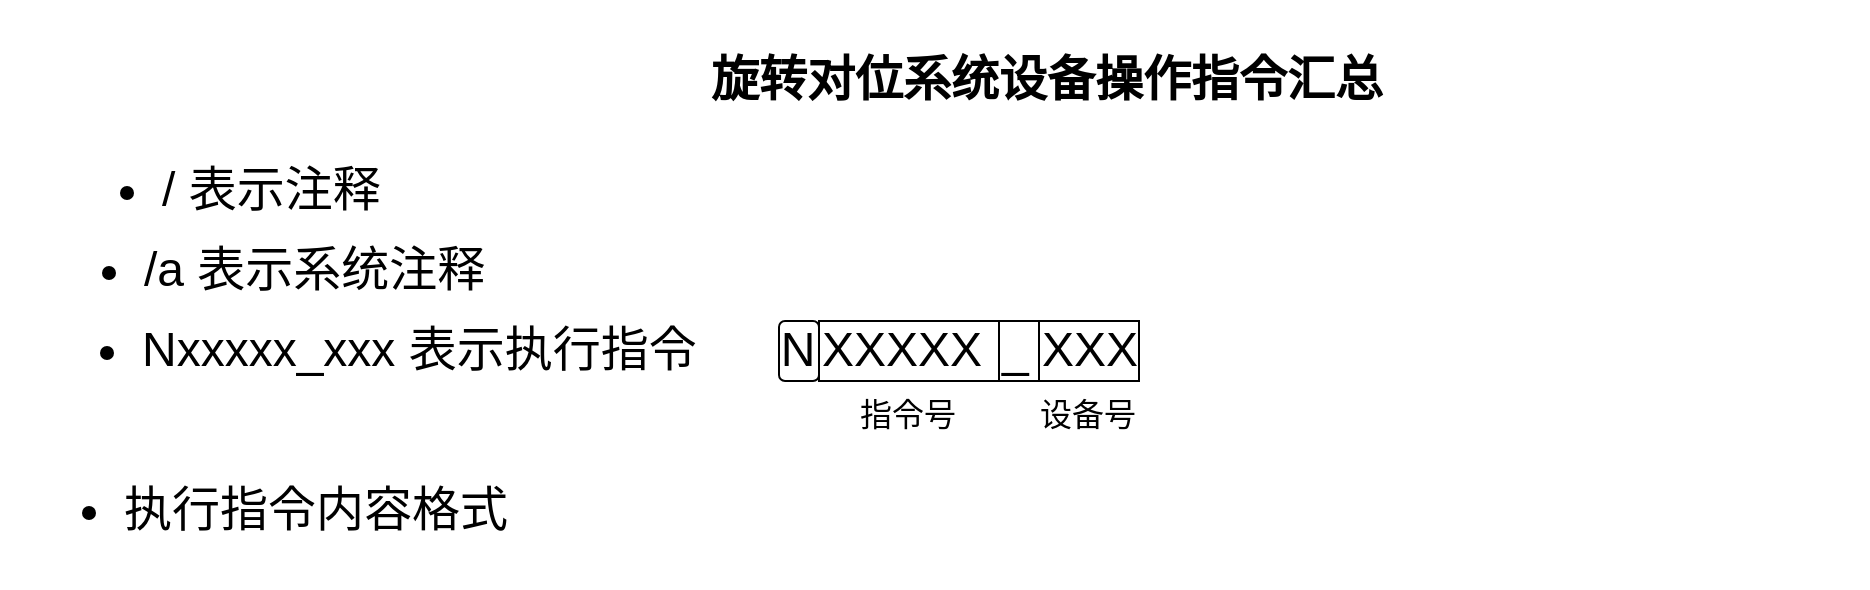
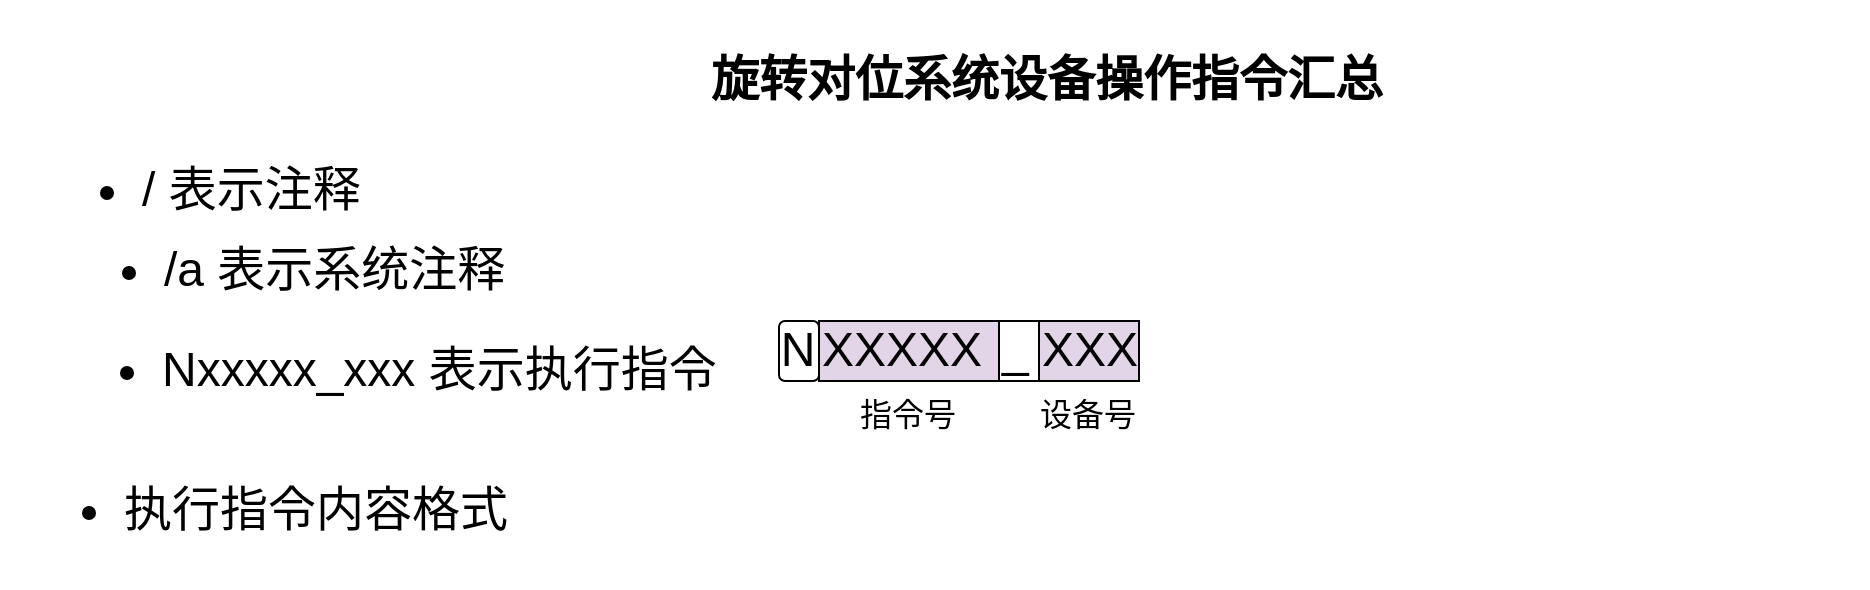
- <mxCell id="3" value="&lt;ul&gt;&lt;li&gt;/ 表示注释&lt;/li&gt;&lt;/ul&gt;" style="text;strokeColor=none;align=left;fillColor=none;html=1;verticalAlign=middle;whiteSpace=wrap;rounded=0;fontSize=24;" vertex="1" parent="1"><mxGeometry x="39" y="80" width="520" height="30" as="geometry" /></mxCell>
+ <mxCell id="3" value="&lt;ul&gt;&lt;li&gt;/ 表示注释&lt;/li&gt;&lt;/ul&gt;" style="text;strokeColor=none;align=left;fillColor=none;html=1;verticalAlign=middle;whiteSpace=wrap;rounded=0;fontSize=24;" vertex="1" parent="1"><mxGeometry x="29" y="80" width="520" height="30" as="geometry" /></mxCell>
- <mxCell id="4" value="&lt;ul&gt;&lt;li&gt;/a 表示系统注释&lt;/li&gt;&lt;/ul&gt;" style="text;strokeColor=none;align=left;fillColor=none;html=1;verticalAlign=middle;whiteSpace=wrap;rounded=0;fontSize=24;" vertex="1" parent="1"><mxGeometry x="30" y="120" width="520" height="30" as="geometry" /></mxCell>
+ <mxCell id="4" value="&lt;ul&gt;&lt;li&gt;/a 表示系统注释&lt;/li&gt;&lt;/ul&gt;" style="text;strokeColor=none;align=left;fillColor=none;html=1;verticalAlign=middle;whiteSpace=wrap;rounded=0;fontSize=24;" vertex="1" parent="1"><mxGeometry x="40" y="120" width="520" height="30" as="geometry" /></mxCell>
- <mxCell id="5" value="&lt;ul&gt;&lt;li&gt;Nxxxxx_xxx 表示执行指令&lt;br&gt;&lt;/li&gt;&lt;/ul&gt;" style="text;strokeColor=none;align=left;fillColor=none;html=1;verticalAlign=middle;whiteSpace=wrap;rounded=0;fontSize=24;" vertex="1" parent="1"><mxGeometry x="29" y="160" width="340" height="30" as="geometry" /></mxCell>
+ <mxCell id="5" value="&lt;ul&gt;&lt;li&gt;Nxxxxx_xxx 表示执行指令&lt;br&gt;&lt;/li&gt;&lt;/ul&gt;" style="text;strokeColor=none;align=left;fillColor=none;html=1;verticalAlign=middle;whiteSpace=wrap;rounded=0;fontSize=24;" vertex="1" parent="1"><mxGeometry x="39" y="170" width="340" height="30" as="geometry" /></mxCell>
- <mxCell id="7" value="XXXXX" style="rounded=0;whiteSpace=wrap;html=1;fontSize=24;align=left;" vertex="1" parent="1"><mxGeometry x="409" y="160" width="90" height="30" as="geometry" /></mxCell>
+ <mxCell id="7" value="XXXXX" style="rounded=0;whiteSpace=wrap;html=1;fontSize=24;align=left;fillColor=#e1d5e7;" vertex="1" parent="1"><mxGeometry x="409" y="160" width="90" height="30" as="geometry" /></mxCell>
- <mxCell id="9" value="XXX" style="rounded=0;whiteSpace=wrap;html=1;fontSize=24;align=left;" vertex="1" parent="1"><mxGeometry x="519" y="160" width="50" height="30" as="geometry" /></mxCell>
+ <mxCell id="9" value="XXX" style="rounded=0;whiteSpace=wrap;html=1;fontSize=24;align=left;fillColor=#e1d5e7;" vertex="1" parent="1"><mxGeometry x="519" y="160" width="50" height="30" as="geometry" /></mxCell>
